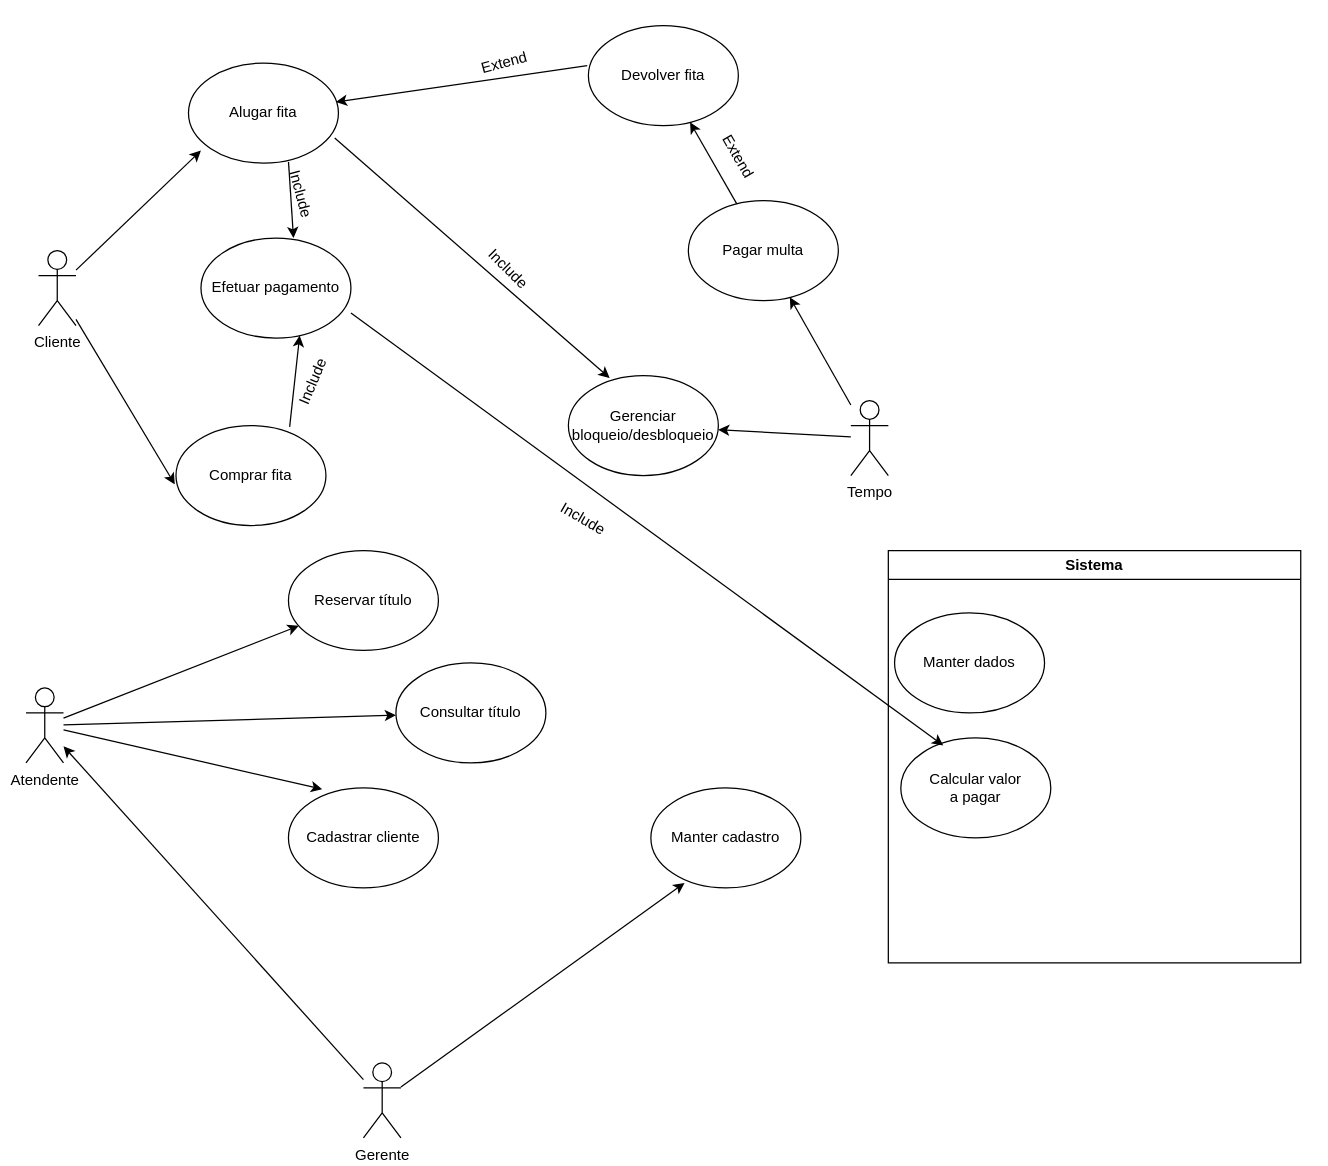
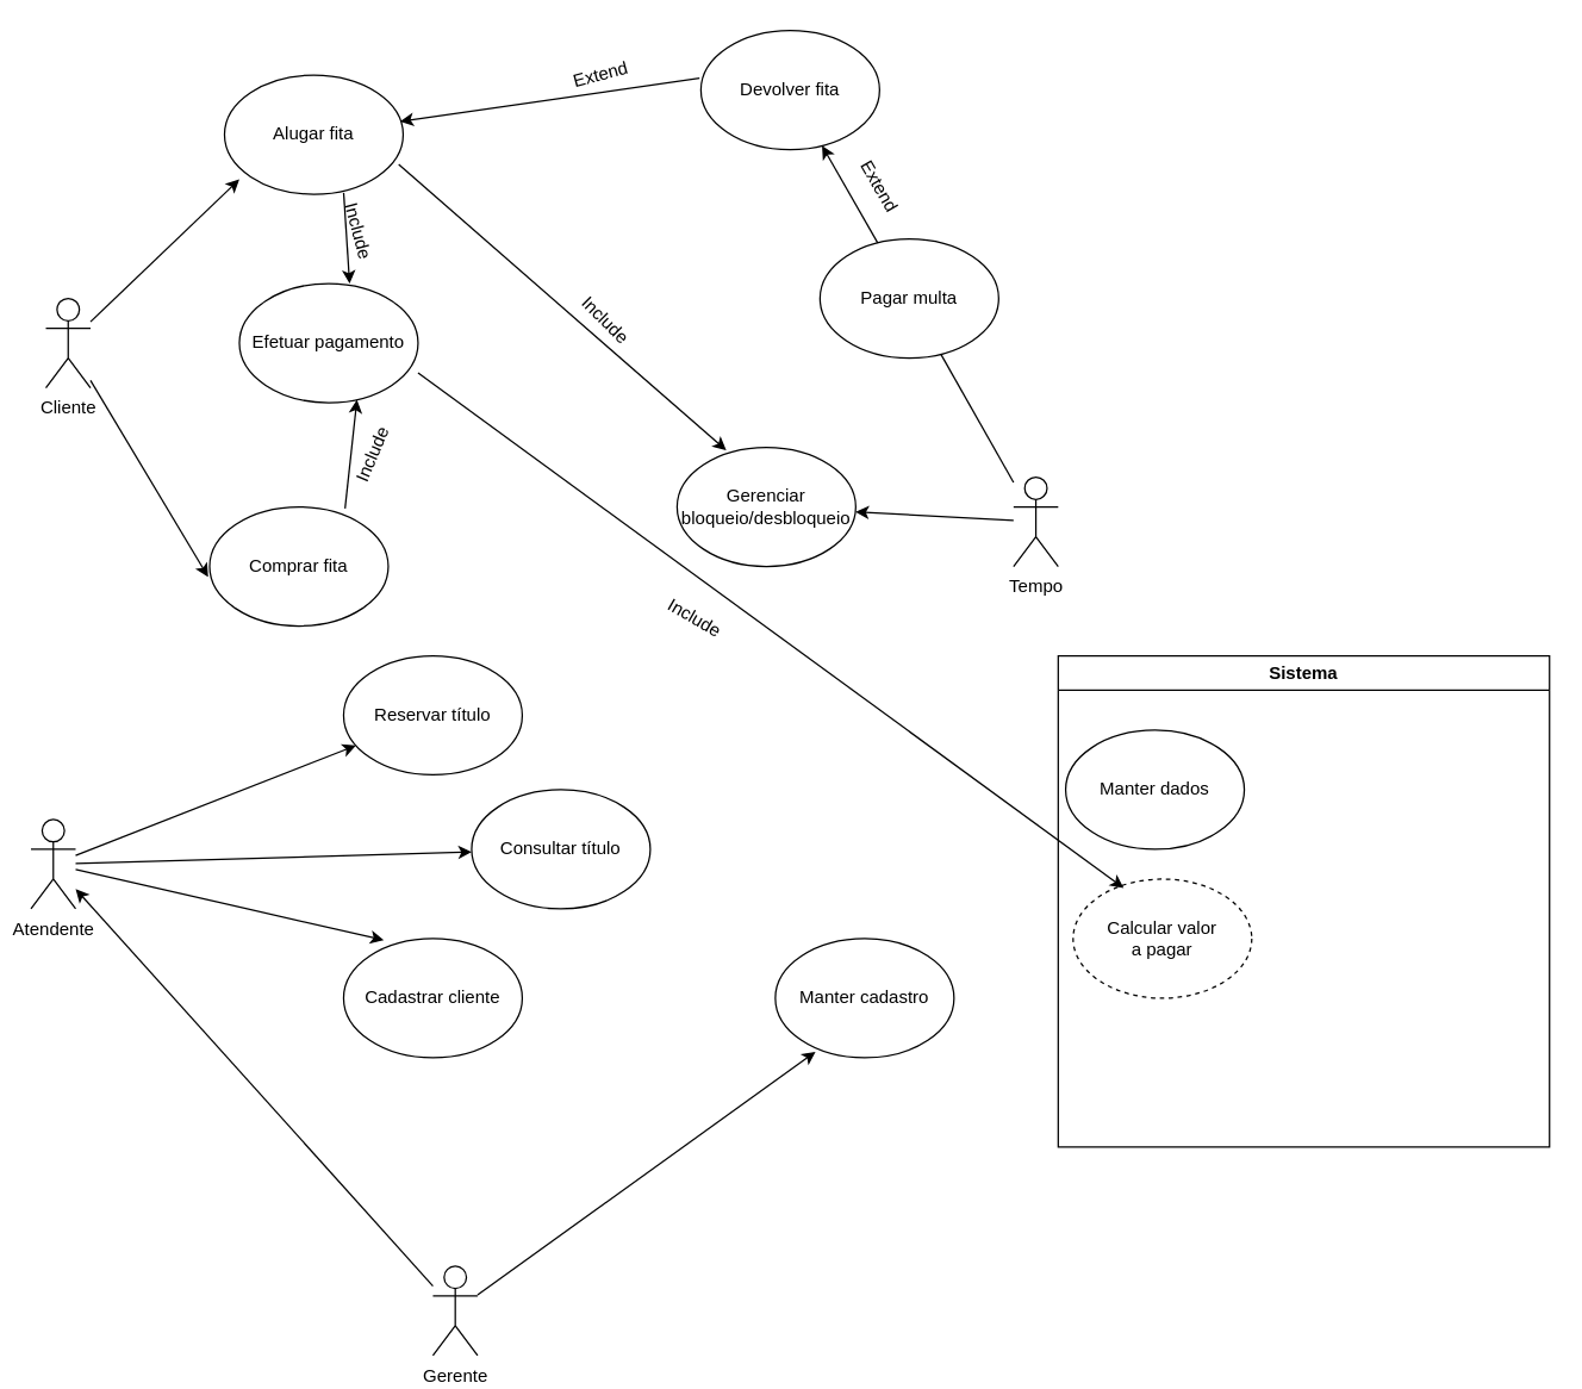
- <mxCell id="17" value="" style="endArrow=classic;html=1;rounded=0;" edge="1" parent="1" source="5" target="13"><mxGeometry width="50" height="50" relative="1" as="geometry"><mxPoint x="650" y="300" as="sourcePoint" /><mxPoint x="700" y="250" as="targetPoint" /></mxGeometry></mxCell>
+ <mxCell id="17" value="" style="endArrow=none;html=1;rounded=0;" edge="1" parent="1" source="5" target="13"><mxGeometry width="50" height="50" relative="1" as="geometry"><mxPoint x="650" y="300" as="sourcePoint" /><mxPoint x="700" y="250" as="targetPoint" /></mxGeometry></mxCell>
- <mxCell id="20" value="Calcular valor&lt;div&gt;a pagar&lt;/div&gt;" style="ellipse;whiteSpace=wrap;html=1;" vertex="1" parent="19"><mxGeometry x="10" y="150" width="120" height="80" as="geometry" /></mxCell>
+ <mxCell id="20" value="Calcular valor&lt;div&gt;a pagar&lt;/div&gt;" style="ellipse;whiteSpace=wrap;html=1;dashed=1;" vertex="1" parent="19"><mxGeometry x="10" y="150" width="120" height="80" as="geometry" /></mxCell>
